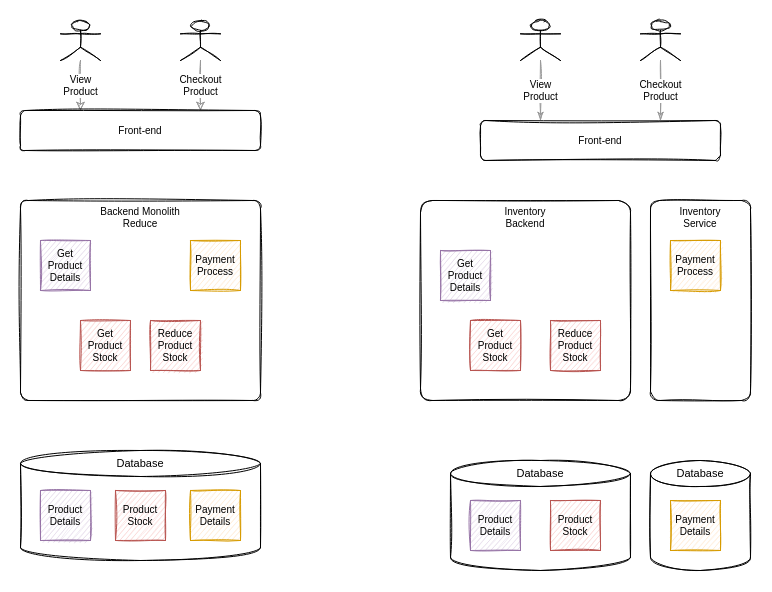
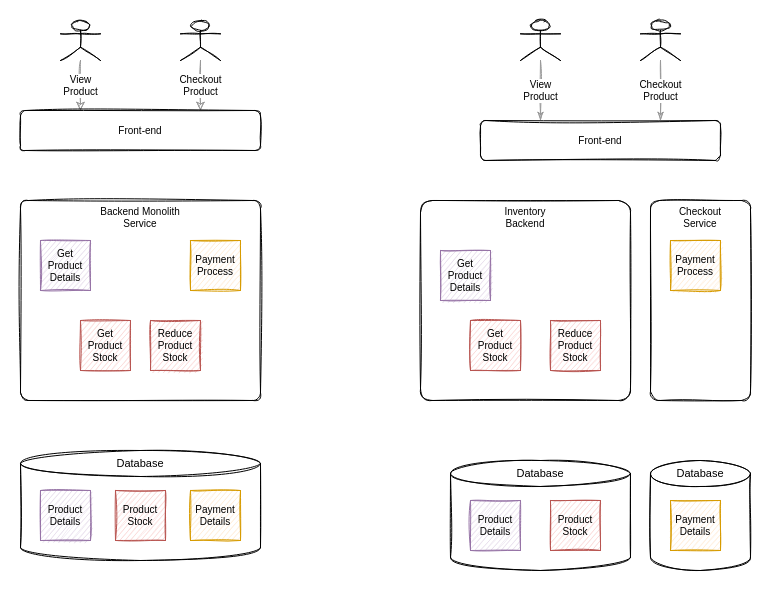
- <mxCell id="2" value="Backend Monolith&lt;br&gt;Reduce" style="rounded=1;whiteSpace=wrap;html=1;sketch=1;fontFamily=Helvetica;fontSize=10;fontColor=default;strokeColor=default;fillColor=none;arcSize=4;labelPosition=center;verticalLabelPosition=top;align=center;verticalAlign=bottom;spacing=-30;" parent="1" vertex="1"><mxGeometry x="20" y="200" width="240" height="200" as="geometry" /></mxCell>
+ <mxCell id="2" value="Backend Monolith&lt;br&gt;Service" style="rounded=1;whiteSpace=wrap;html=1;sketch=1;fontFamily=Helvetica;fontSize=10;fontColor=default;strokeColor=default;fillColor=none;arcSize=4;labelPosition=center;verticalLabelPosition=top;align=center;verticalAlign=bottom;spacing=-30;" parent="1" vertex="1"><mxGeometry x="20" y="200" width="240" height="200" as="geometry" /></mxCell>
- <mxCell id="20" value="Inventory&lt;br&gt;Service" style="rounded=1;whiteSpace=wrap;html=1;sketch=1;fontFamily=Helvetica;fontSize=10;fontColor=default;strokeColor=default;fillColor=none;labelPosition=center;verticalLabelPosition=top;align=center;verticalAlign=bottom;spacing=-30;arcSize=9;" parent="1" vertex="1"><mxGeometry x="650" y="200" width="100" height="200" as="geometry" /></mxCell>
+ <mxCell id="20" value="Checkout&lt;br&gt;Service" style="rounded=1;whiteSpace=wrap;html=1;sketch=1;fontFamily=Helvetica;fontSize=10;fontColor=default;strokeColor=default;fillColor=none;labelPosition=center;verticalLabelPosition=top;align=center;verticalAlign=bottom;spacing=-30;arcSize=9;" parent="1" vertex="1"><mxGeometry x="650" y="200" width="100" height="200" as="geometry" /></mxCell>
